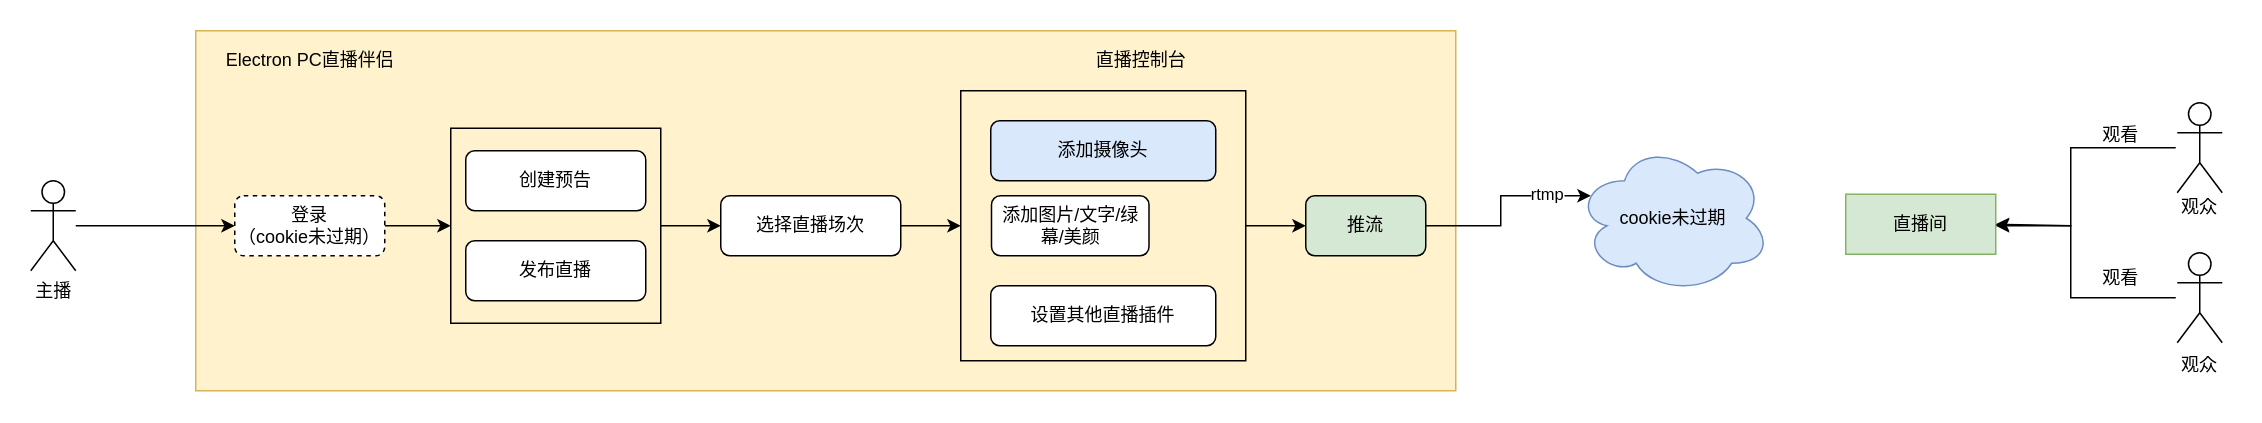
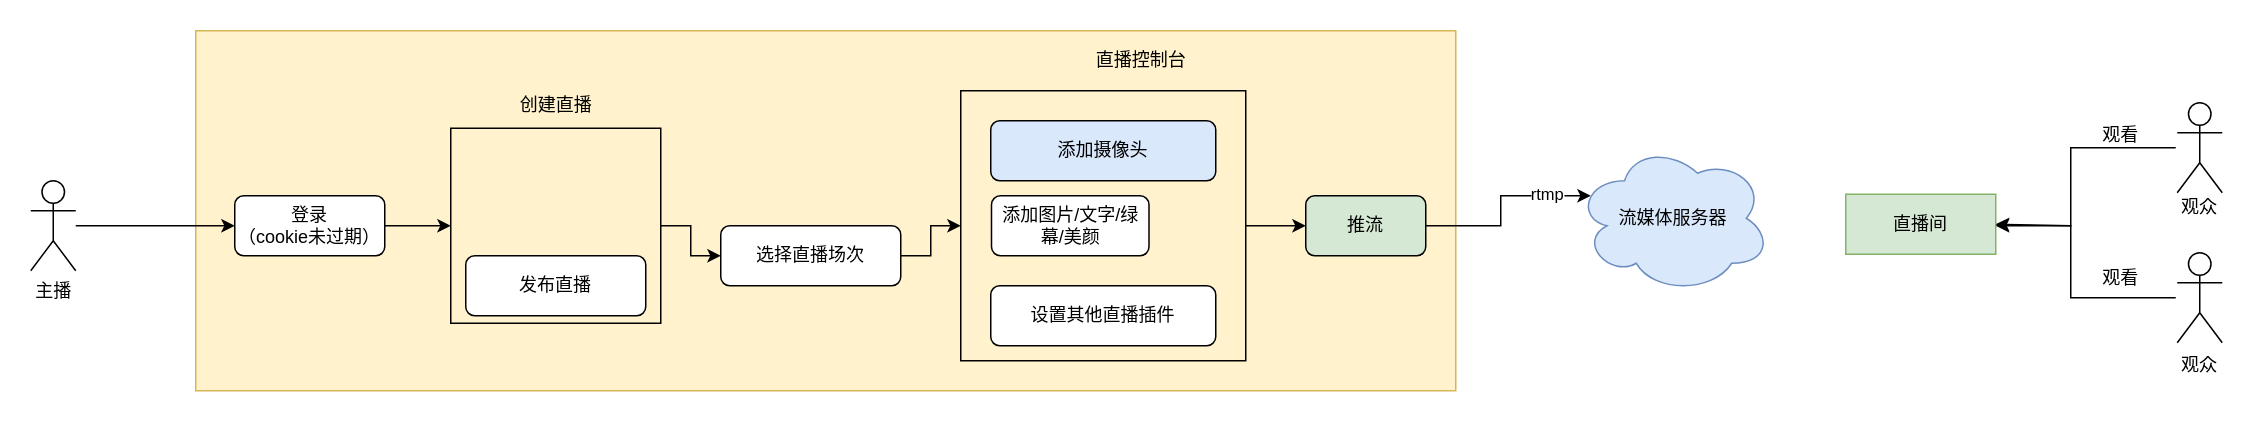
- <mxCell id="30" value="Electron PC直播伴侣" style="text;html=1;align=center;verticalAlign=middle;resizable=0;points=[];autosize=1;strokeColor=none;" vertex="1" parent="1"><mxGeometry x="141" y="30" width="130" height="20" as="geometry" /></mxCell>
+ <mxCell id="9" value="创建直播" style="text;html=1;align=center;verticalAlign=middle;resizable=0;points=[];autosize=1;strokeColor=none;" vertex="1" parent="1"><mxGeometry x="340" y="60" width="60" height="20" as="geometry" /></mxCell>
- <mxCell id="6" value="创建预告" style="rounded=1;whiteSpace=wrap;html=1;" vertex="1" parent="1"><mxGeometry x="310" y="100" width="120" height="40" as="geometry" /></mxCell>
- <mxCell id="22" value="cookie未过期" style="shape=cloud;whiteSpace=wrap;html=1;fillColor=#dae8fc;strokeColor=#6c8ebf;" vertex="1" parent="1"><mxGeometry x="1050" y="95" width="130" height="100" as="geometry" /></mxCell>
+ <mxCell id="22" value="流媒体服务器" style="shape=cloud;whiteSpace=wrap;html=1;fillColor=#dae8fc;strokeColor=#6c8ebf;" vertex="1" parent="1"><mxGeometry x="1050" y="95" width="130" height="100" as="geometry" /></mxCell>
- <mxCell id="13" value="登录&lt;br&gt;（cookie未过期）" style="rounded=1;whiteSpace=wrap;html=1;dashed=1;" vertex="1" parent="1"><mxGeometry x="156" y="130" width="100" height="40" as="geometry" /></mxCell>
+ <mxCell id="13" value="登录&lt;br&gt;（cookie未过期）" style="rounded=1;whiteSpace=wrap;html=1;" vertex="1" parent="1"><mxGeometry x="156" y="130" width="100" height="40" as="geometry" /></mxCell>
- <mxCell id="11" value="选择直播场次" style="rounded=1;whiteSpace=wrap;html=1;" vertex="1" parent="1"><mxGeometry x="480" y="130" width="120" height="40" as="geometry" /></mxCell>
+ <mxCell id="11" value="选择直播场次" style="rounded=1;whiteSpace=wrap;html=1;" vertex="1" parent="1"><mxGeometry x="480" y="150" width="120" height="40" as="geometry" /></mxCell>
- <mxCell id="7" value="发布直播" style="rounded=1;whiteSpace=wrap;html=1;" vertex="1" parent="1"><mxGeometry x="310" y="160" width="120" height="40" as="geometry" /></mxCell>
+ <mxCell id="7" value="发布直播" style="rounded=1;whiteSpace=wrap;html=1;" vertex="1" parent="1"><mxGeometry x="310" y="170" width="120" height="40" as="geometry" /></mxCell>
